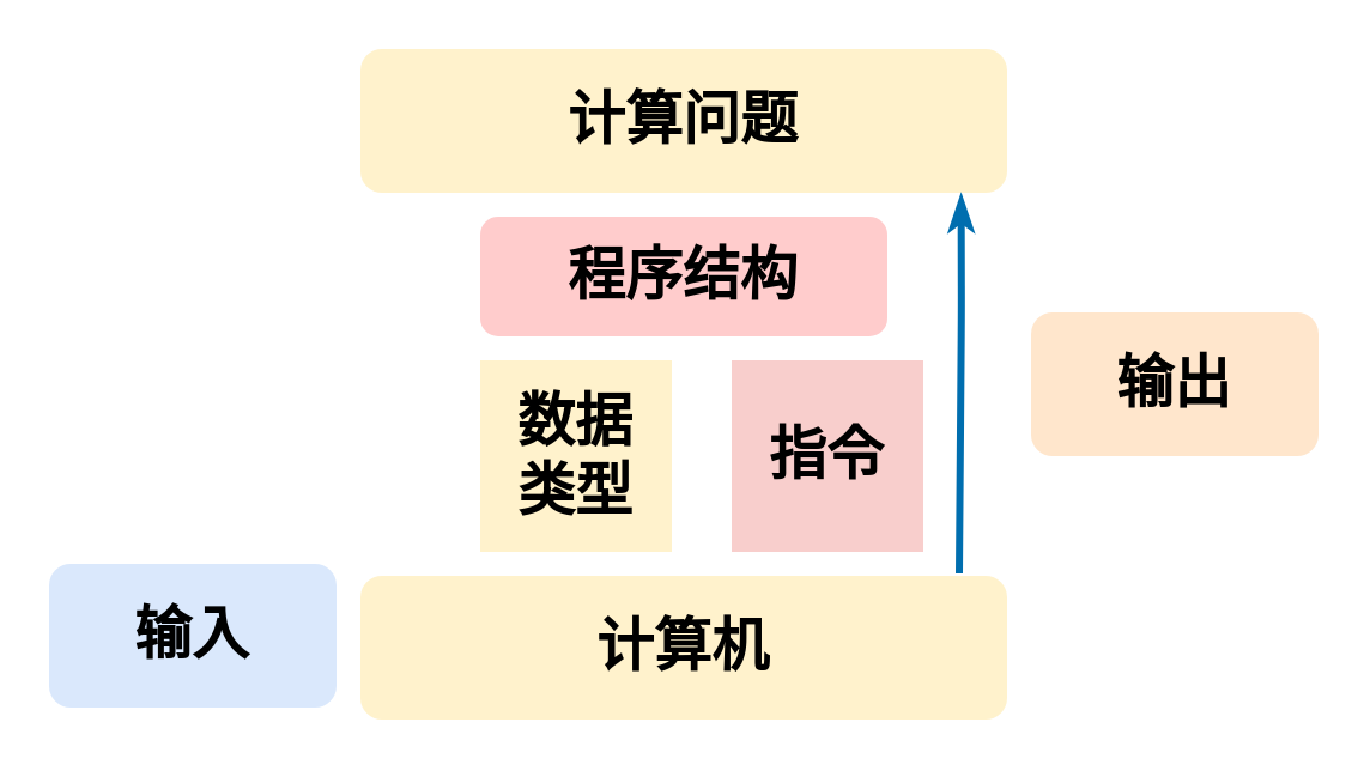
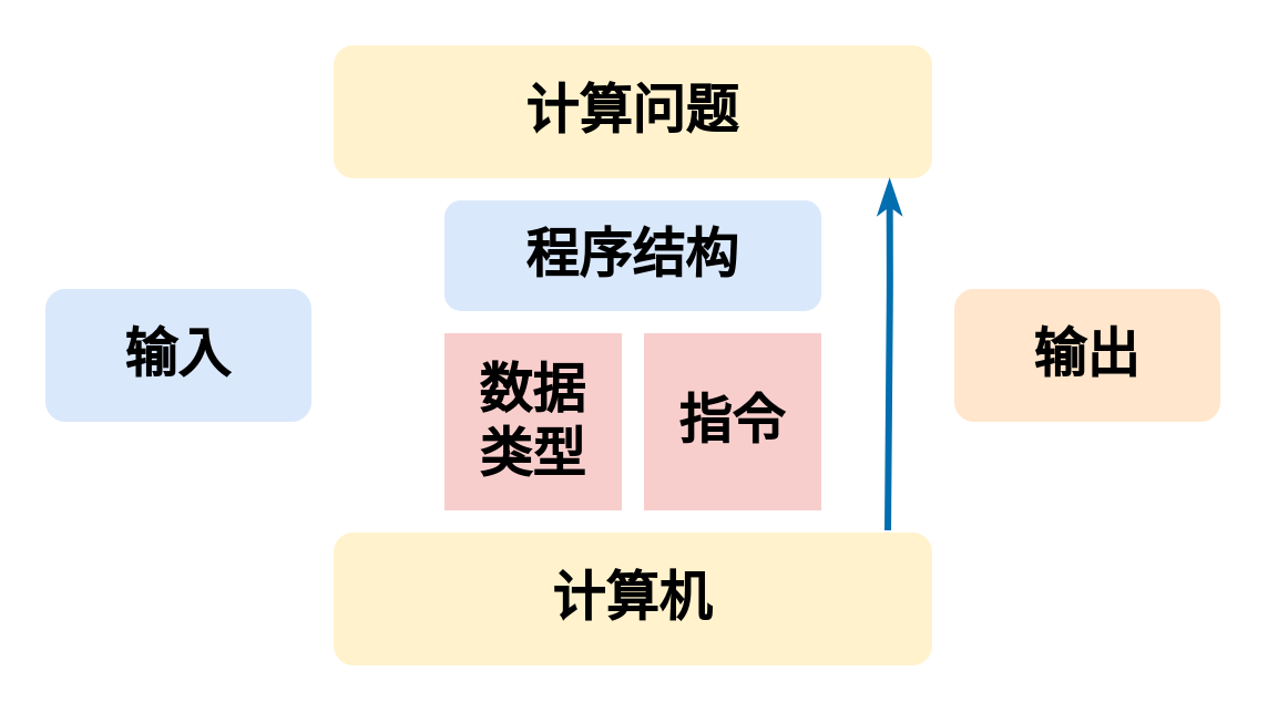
- <mxCell id="6" value="程序结构" style="rounded=1;whiteSpace=wrap;html=1;fontSize=24;fontStyle=1;strokeWidth=2;fillColor=#ffcccc;strokeColor=none;" vertex="1" parent="1"><mxGeometry x="200" y="90" width="170" height="50" as="geometry" /></mxCell>
+ <mxCell id="6" value="程序结构" style="rounded=1;whiteSpace=wrap;html=1;fontSize=24;fontStyle=1;strokeWidth=2;fillColor=#dae8fc;strokeColor=none;" vertex="1" parent="1"><mxGeometry x="200" y="90" width="170" height="50" as="geometry" /></mxCell>
- <mxCell id="7" value="数据&lt;br&gt;类型" style="whiteSpace=wrap;html=1;aspect=fixed;fontSize=24;fontStyle=1;strokeWidth=2;fillColor=#fff2cc;strokeColor=none;" vertex="1" parent="1"><mxGeometry x="200" y="150" width="80" height="80" as="geometry" /></mxCell>
+ <mxCell id="7" value="数据&lt;br&gt;类型" style="whiteSpace=wrap;html=1;aspect=fixed;fontSize=24;fontStyle=1;strokeWidth=2;fillColor=#f8cecc;strokeColor=none;" vertex="1" parent="1"><mxGeometry x="200" y="150" width="80" height="80" as="geometry" /></mxCell>
- <mxCell id="8" value="指令" style="whiteSpace=wrap;html=1;aspect=fixed;fontSize=24;fontStyle=1;strokeWidth=2;fillColor=#f8cecc;strokeColor=none;" vertex="1" parent="1"><mxGeometry x="305" y="150" width="80" height="80" as="geometry" /></mxCell>
+ <mxCell id="8" value="指令" style="whiteSpace=wrap;html=1;aspect=fixed;fontSize=24;fontStyle=1;strokeWidth=2;fillColor=#f8cecc;strokeColor=none;" vertex="1" parent="1"><mxGeometry x="290" y="150" width="80" height="80" as="geometry" /></mxCell>
- <mxCell id="3" value="输入" style="rounded=1;whiteSpace=wrap;html=1;fontSize=24;fontStyle=1;strokeWidth=2;gradientDirection=west;fillColor=#dae8fc;strokeColor=none;" vertex="1" parent="1"><mxGeometry x="20" y="235" width="120" height="60" as="geometry" /></mxCell>
+ <mxCell id="3" value="输入" style="rounded=1;whiteSpace=wrap;html=1;fontSize=24;fontStyle=1;strokeWidth=2;gradientDirection=west;fillColor=#dae8fc;strokeColor=none;" vertex="1" parent="1"><mxGeometry x="20" y="130" width="120" height="60" as="geometry" /></mxCell>
